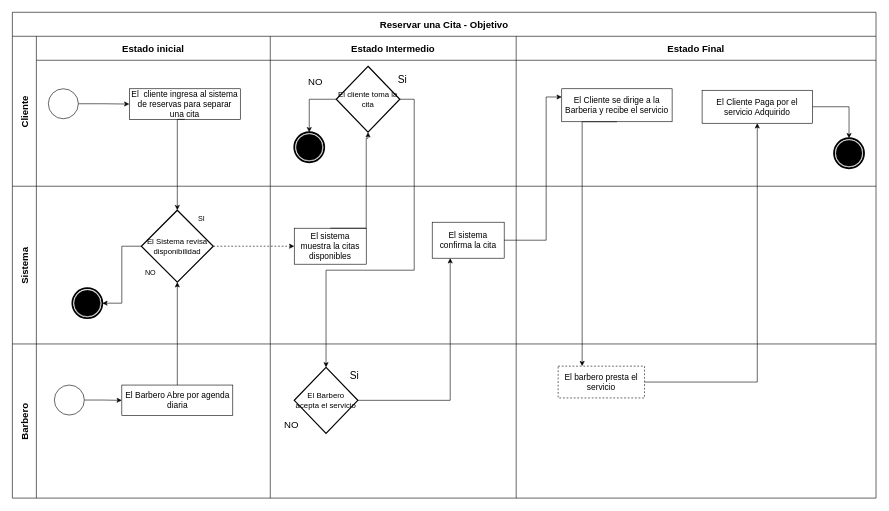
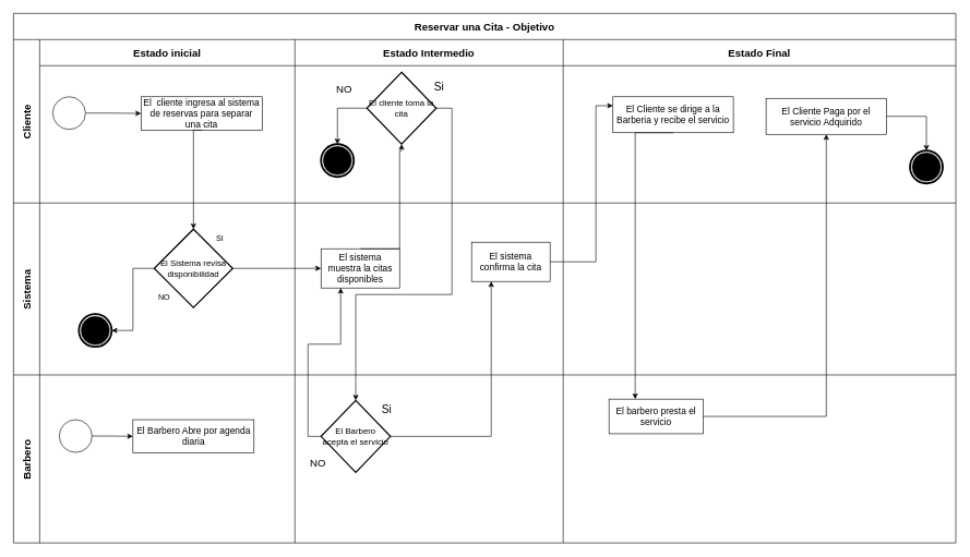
- <mxCell id="30" style="edgeStyle=orthogonalEdgeStyle;rounded=0;orthogonalLoop=1;jettySize=auto;html=1;exitX=1;exitY=0.5;exitDx=0;exitDy=0;exitPerimeter=0;dashed=1;" parent="19" source="22" target="27" edge="1"><mxGeometry relative="1" as="geometry"><mxPoint x="530" y="90.286" as="targetPoint" /></mxGeometry></mxCell>
+ <mxCell id="30" style="edgeStyle=orthogonalEdgeStyle;rounded=0;orthogonalLoop=1;jettySize=auto;html=1;exitX=1;exitY=0.5;exitDx=0;exitDy=0;exitPerimeter=0;" parent="19" source="22" target="27" edge="1"><mxGeometry relative="1" as="geometry"><mxPoint x="530" y="90.286" as="targetPoint" /></mxGeometry></mxCell>
- <mxCell id="46" style="edgeStyle=orthogonalEdgeStyle;rounded=0;orthogonalLoop=1;jettySize=auto;html=1;exitX=0.5;exitY=0;exitDx=0;exitDy=0;" parent="2" source="35" target="22" edge="1"><mxGeometry relative="1" as="geometry" /></mxCell>
+ <mxCell id="50" style="edgeStyle=orthogonalEdgeStyle;rounded=0;orthogonalLoop=1;jettySize=auto;html=1;exitX=0;exitY=0.5;exitDx=0;exitDy=0;exitPerimeter=0;entryX=0.25;entryY=1;entryDx=0;entryDy=0;" parent="2" source="37" target="27" edge="1"><mxGeometry relative="1" as="geometry" /></mxCell>
- <mxCell id="41" value="El barbero presta el servicio" style="rounded=0;whiteSpace=wrap;html=1;fontSize=14;dashed=1;" parent="40" vertex="1"><mxGeometry x="70" y="37" width="144" height="53" as="geometry" /></mxCell>
+ <mxCell id="41" value="El barbero presta el servicio" style="rounded=0;whiteSpace=wrap;html=1;fontSize=14;" parent="40" vertex="1"><mxGeometry x="70" y="37" width="144" height="53" as="geometry" /></mxCell>
